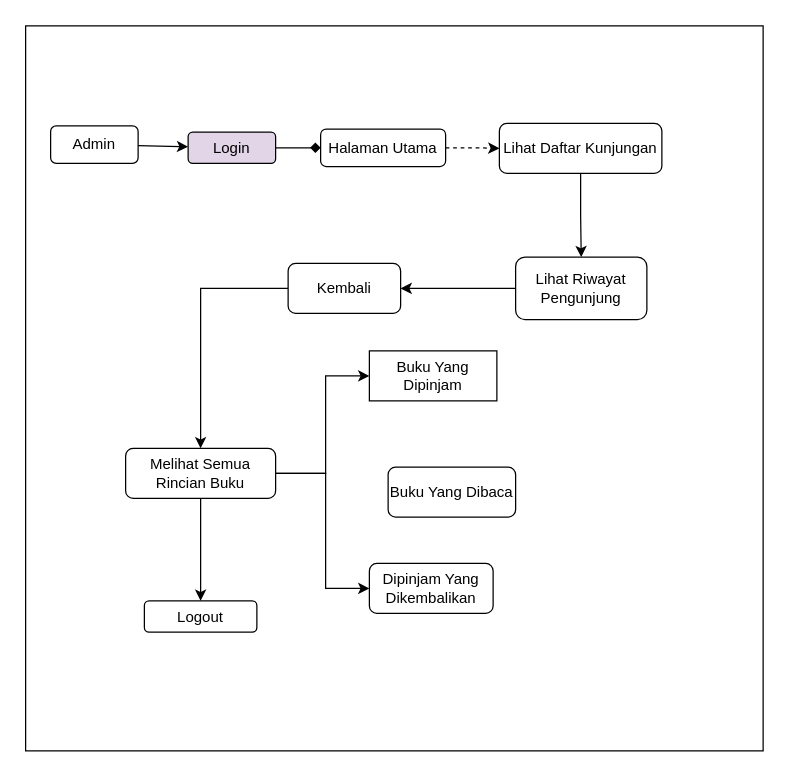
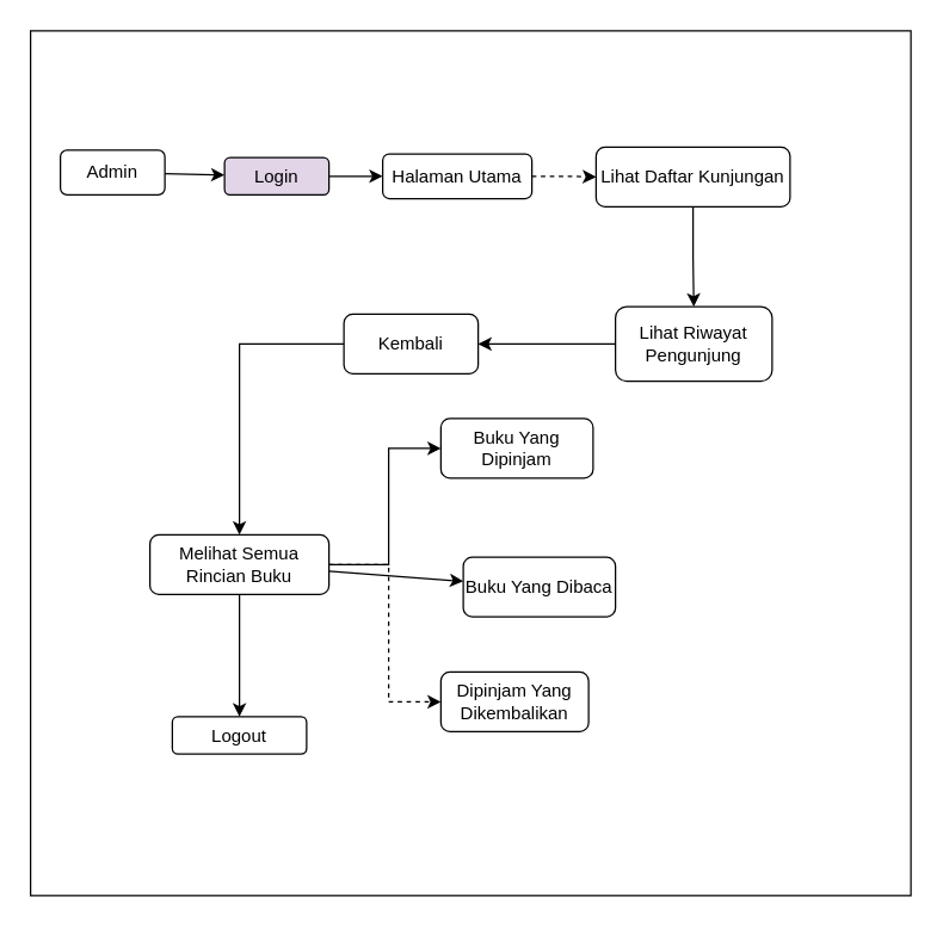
- <mxCell id="4" value="" style="edgeStyle=orthogonalEdgeStyle;rounded=0;orthogonalLoop=1;jettySize=auto;html=1;endArrow=diamond;" edge="1" parent="1" source="5" target="7"><mxGeometry relative="1" as="geometry" /></mxCell>
+ <mxCell id="4" value="" style="edgeStyle=orthogonalEdgeStyle;rounded=0;orthogonalLoop=1;jettySize=auto;html=1;" edge="1" parent="1" source="5" target="7"><mxGeometry relative="1" as="geometry" /></mxCell>
- <mxCell id="17" value="Buku Yang Dipinjam" style="whiteSpace=wrap;html=1;rounded=0;" vertex="1" parent="1"><mxGeometry x="295" y="280" width="102" height="40" as="geometry" /></mxCell>
+ <mxCell id="17" value="Buku Yang Dipinjam" style="whiteSpace=wrap;html=1;rounded=1;" vertex="1" parent="1"><mxGeometry x="295" y="280" width="102" height="40" as="geometry" /></mxCell>
+ <mxCell id="20" value="" style="endArrow=classic;html=1;rounded=0;" edge="1" parent="1" source="11" target="18"><mxGeometry width="50" height="50" relative="1" as="geometry"><mxPoint x="330" y="410" as="sourcePoint" /><mxPoint x="380" y="360" as="targetPoint" /></mxGeometry></mxCell>
- <mxCell id="21" value="" style="endArrow=classic;html=1;rounded=0;" edge="1" parent="1" source="11" target="19"><mxGeometry width="50" height="50" relative="1" as="geometry"><mxPoint x="330" y="410" as="sourcePoint" /><mxPoint x="380" y="360" as="targetPoint" /><Array as="points"><mxPoint x="260" y="378" /><mxPoint x="260" y="470" /></Array></mxGeometry></mxCell>
+ <mxCell id="21" value="" style="endArrow=classic;html=1;rounded=0;dashed=1;" edge="1" parent="1" source="11" target="19"><mxGeometry width="50" height="50" relative="1" as="geometry"><mxPoint x="330" y="410" as="sourcePoint" /><mxPoint x="380" y="360" as="targetPoint" /><Array as="points"><mxPoint x="260" y="378" /><mxPoint x="260" y="470" /></Array></mxGeometry></mxCell>
